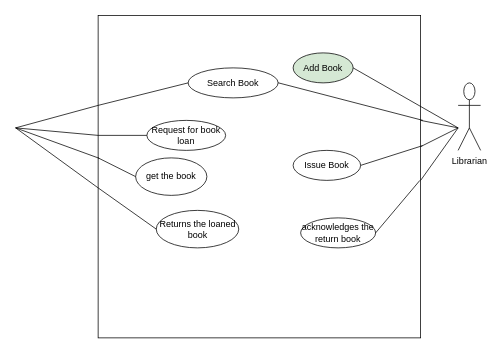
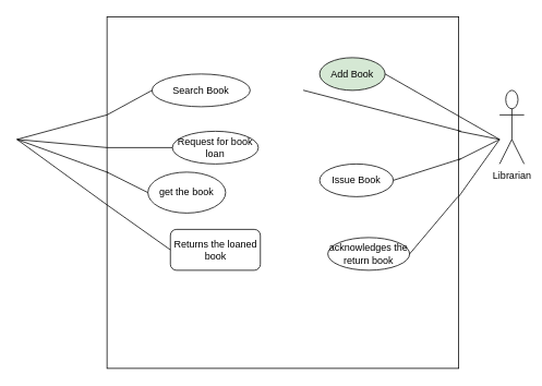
- <mxCell id="6" value="Search Book" style="ellipse;whiteSpace=wrap;html=1;" parent="1" vertex="1"><mxGeometry x="250" y="90" width="120" height="40" as="geometry" /></mxCell>
+ <mxCell id="6" value="Search Book" style="ellipse;whiteSpace=wrap;html=1;" parent="1" vertex="1"><mxGeometry x="185" y="90" width="120" height="40" as="geometry" /></mxCell>
- <mxCell id="10" value="Request for book loan" style="ellipse;whiteSpace=wrap;html=1;" parent="1" vertex="1"><mxGeometry x="195" y="160" width="105" height="40" as="geometry" /></mxCell>
+ <mxCell id="10" value="Request for book loan" style="ellipse;whiteSpace=wrap;html=1;" parent="1" vertex="1"><mxGeometry x="210" y="160" width="105" height="40" as="geometry" /></mxCell>
- <mxCell id="16" value="Returns the loaned book" style="ellipse;whiteSpace=wrap;html=1;" parent="1" vertex="1"><mxGeometry x="207.5" y="280" width="110" height="50" as="geometry" /></mxCell>
+ <mxCell id="16" value="Returns the loaned book" style="whiteSpace=wrap;html=1;rounded=1;" parent="1" vertex="1"><mxGeometry x="207.5" y="280" width="110" height="50" as="geometry" /></mxCell>
